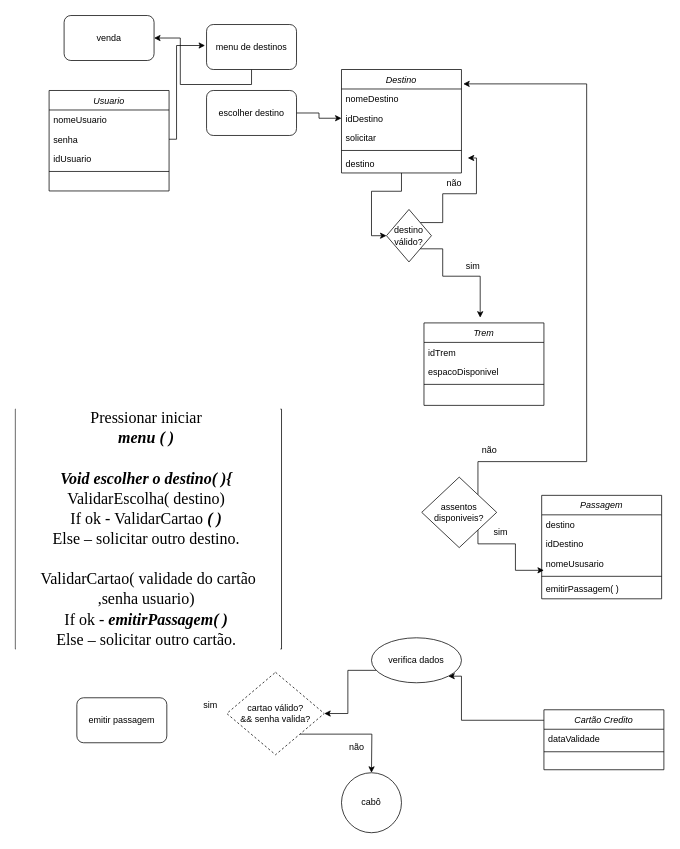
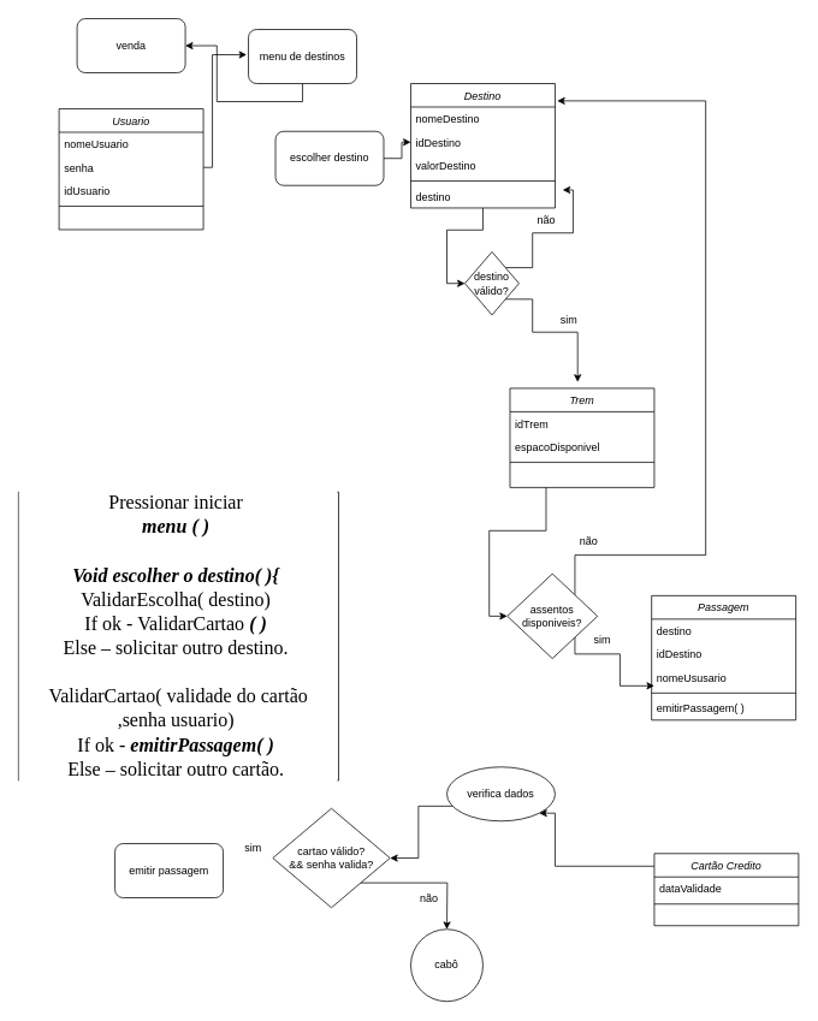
- <mxCell id="36" value="escolher destino" style="rounded=1;whiteSpace=wrap;html=1;" parent="1" vertex="1"><mxGeometry x="275" y="120" width="120" height="60" as="geometry" /></mxCell>
+ <mxCell id="36" value="escolher destino" style="rounded=1;whiteSpace=wrap;html=1;" parent="1" vertex="1"><mxGeometry x="305" y="145" width="120" height="60" as="geometry" /></mxCell>
- <mxCell id="27" value="solicitar" style="text;align=left;verticalAlign=top;spacingLeft=4;spacingRight=4;overflow=hidden;rotatable=0;points=[[0,0.5],[1,0.5]];portConstraint=eastwest;rounded=0;shadow=0;html=0;" parent="24" vertex="1"><mxGeometry y="78" width="160" height="26" as="geometry" /></mxCell>
+ <mxCell id="27" value="valorDestino" style="text;align=left;verticalAlign=top;spacingLeft=4;spacingRight=4;overflow=hidden;rotatable=0;points=[[0,0.5],[1,0.5]];portConstraint=eastwest;rounded=0;shadow=0;html=0;" parent="24" vertex="1"><mxGeometry y="78" width="160" height="26" as="geometry" /></mxCell>
+ <mxCell id="9" style="edgeStyle=orthogonalEdgeStyle;rounded=0;orthogonalLoop=1;jettySize=auto;html=1;exitX=0.25;exitY=1;exitDx=0;exitDy=0;entryX=0;entryY=0.5;entryDx=0;entryDy=0;" parent="1" source="10" target="44" edge="1"><mxGeometry relative="1" as="geometry" /></mxCell>
- <mxCell id="31" value="cartao válido?&lt;br&gt;&amp;amp;&amp;amp; senha valida?" style="rhombus;whiteSpace=wrap;html=1;dashed=1;" parent="1" vertex="1"><mxGeometry x="302" y="896" width="130" height="110" as="geometry" /></mxCell>
+ <mxCell id="31" value="cartao válido?&lt;br&gt;&amp;amp;&amp;amp; senha valida?" style="rhombus;whiteSpace=wrap;html=1;" parent="1" vertex="1"><mxGeometry x="302" y="896" width="130" height="110" as="geometry" /></mxCell>
- <mxCell id="47" value="emitir passagem" style="rounded=1;whiteSpace=wrap;html=1;" parent="1" vertex="1"><mxGeometry x="102" y="930" width="120" height="60" as="geometry" /></mxCell>
+ <mxCell id="47" value="emitir passagem" style="rounded=1;whiteSpace=wrap;html=1;" parent="1" vertex="1"><mxGeometry x="127" y="935" width="120" height="60" as="geometry" /></mxCell>
